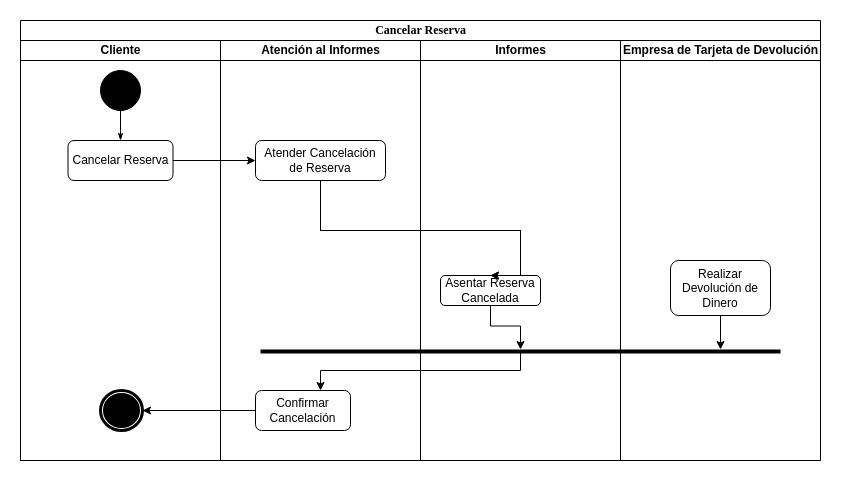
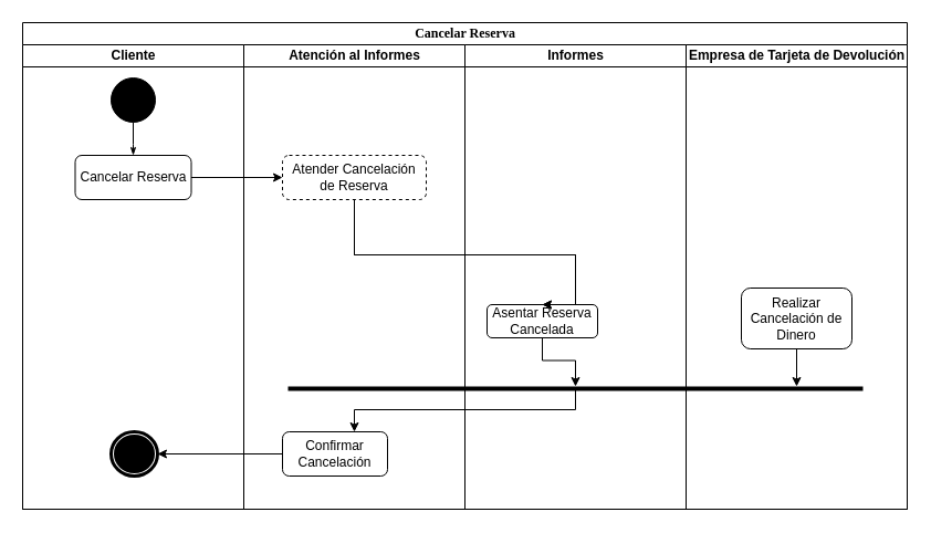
- <mxCell id="9" value="Atender Cancelación de Reserva" style="whiteSpace=wrap;html=1;rounded=1;" parent="8" vertex="1"><mxGeometry x="35" y="100" width="130" height="40" as="geometry" /></mxCell>
+ <mxCell id="9" value="Atender Cancelación de Reserva" style="whiteSpace=wrap;html=1;rounded=1;dashed=1;" parent="8" vertex="1"><mxGeometry x="35" y="100" width="130" height="40" as="geometry" /></mxCell>
- <mxCell id="28" value="Realizar Devolución de Dinero" style="rounded=1;whiteSpace=wrap;html=1;" parent="21" vertex="1"><mxGeometry x="50" y="220" width="100" height="55" as="geometry" /></mxCell>
+ <mxCell id="28" value="Realizar Cancelación de Dinero" style="rounded=1;whiteSpace=wrap;html=1;" parent="21" vertex="1"><mxGeometry x="50" y="220" width="100" height="55" as="geometry" /></mxCell>
